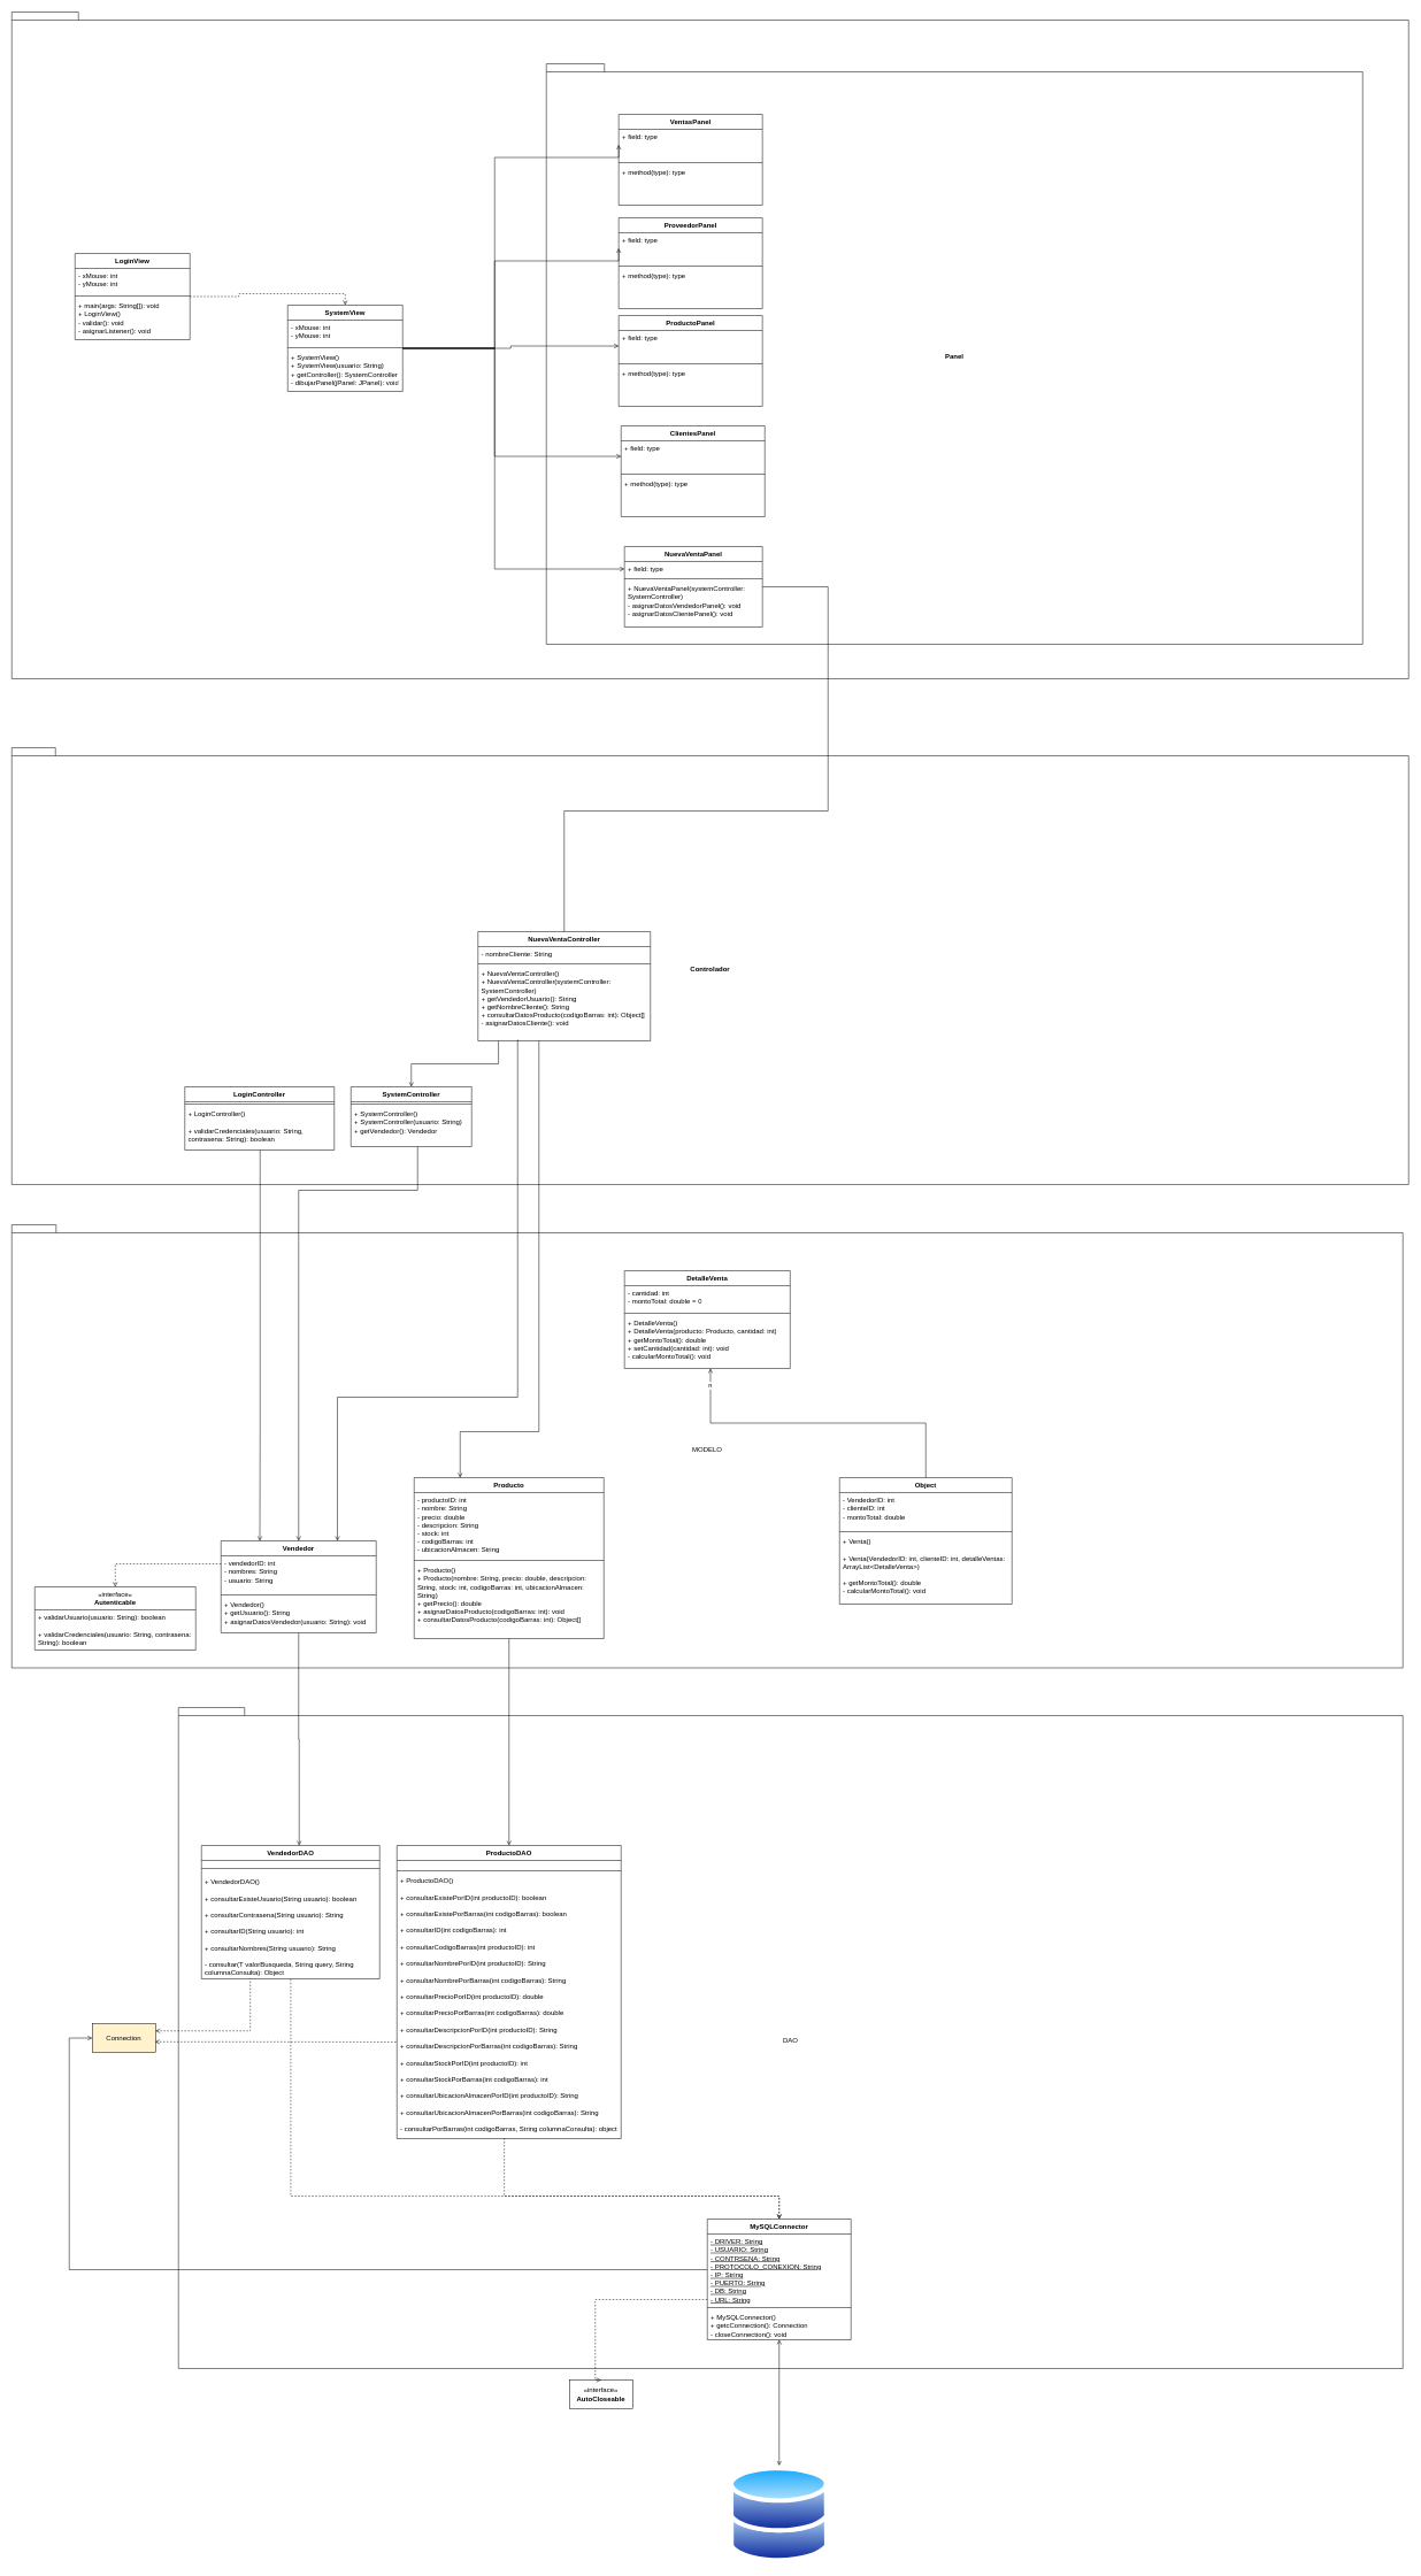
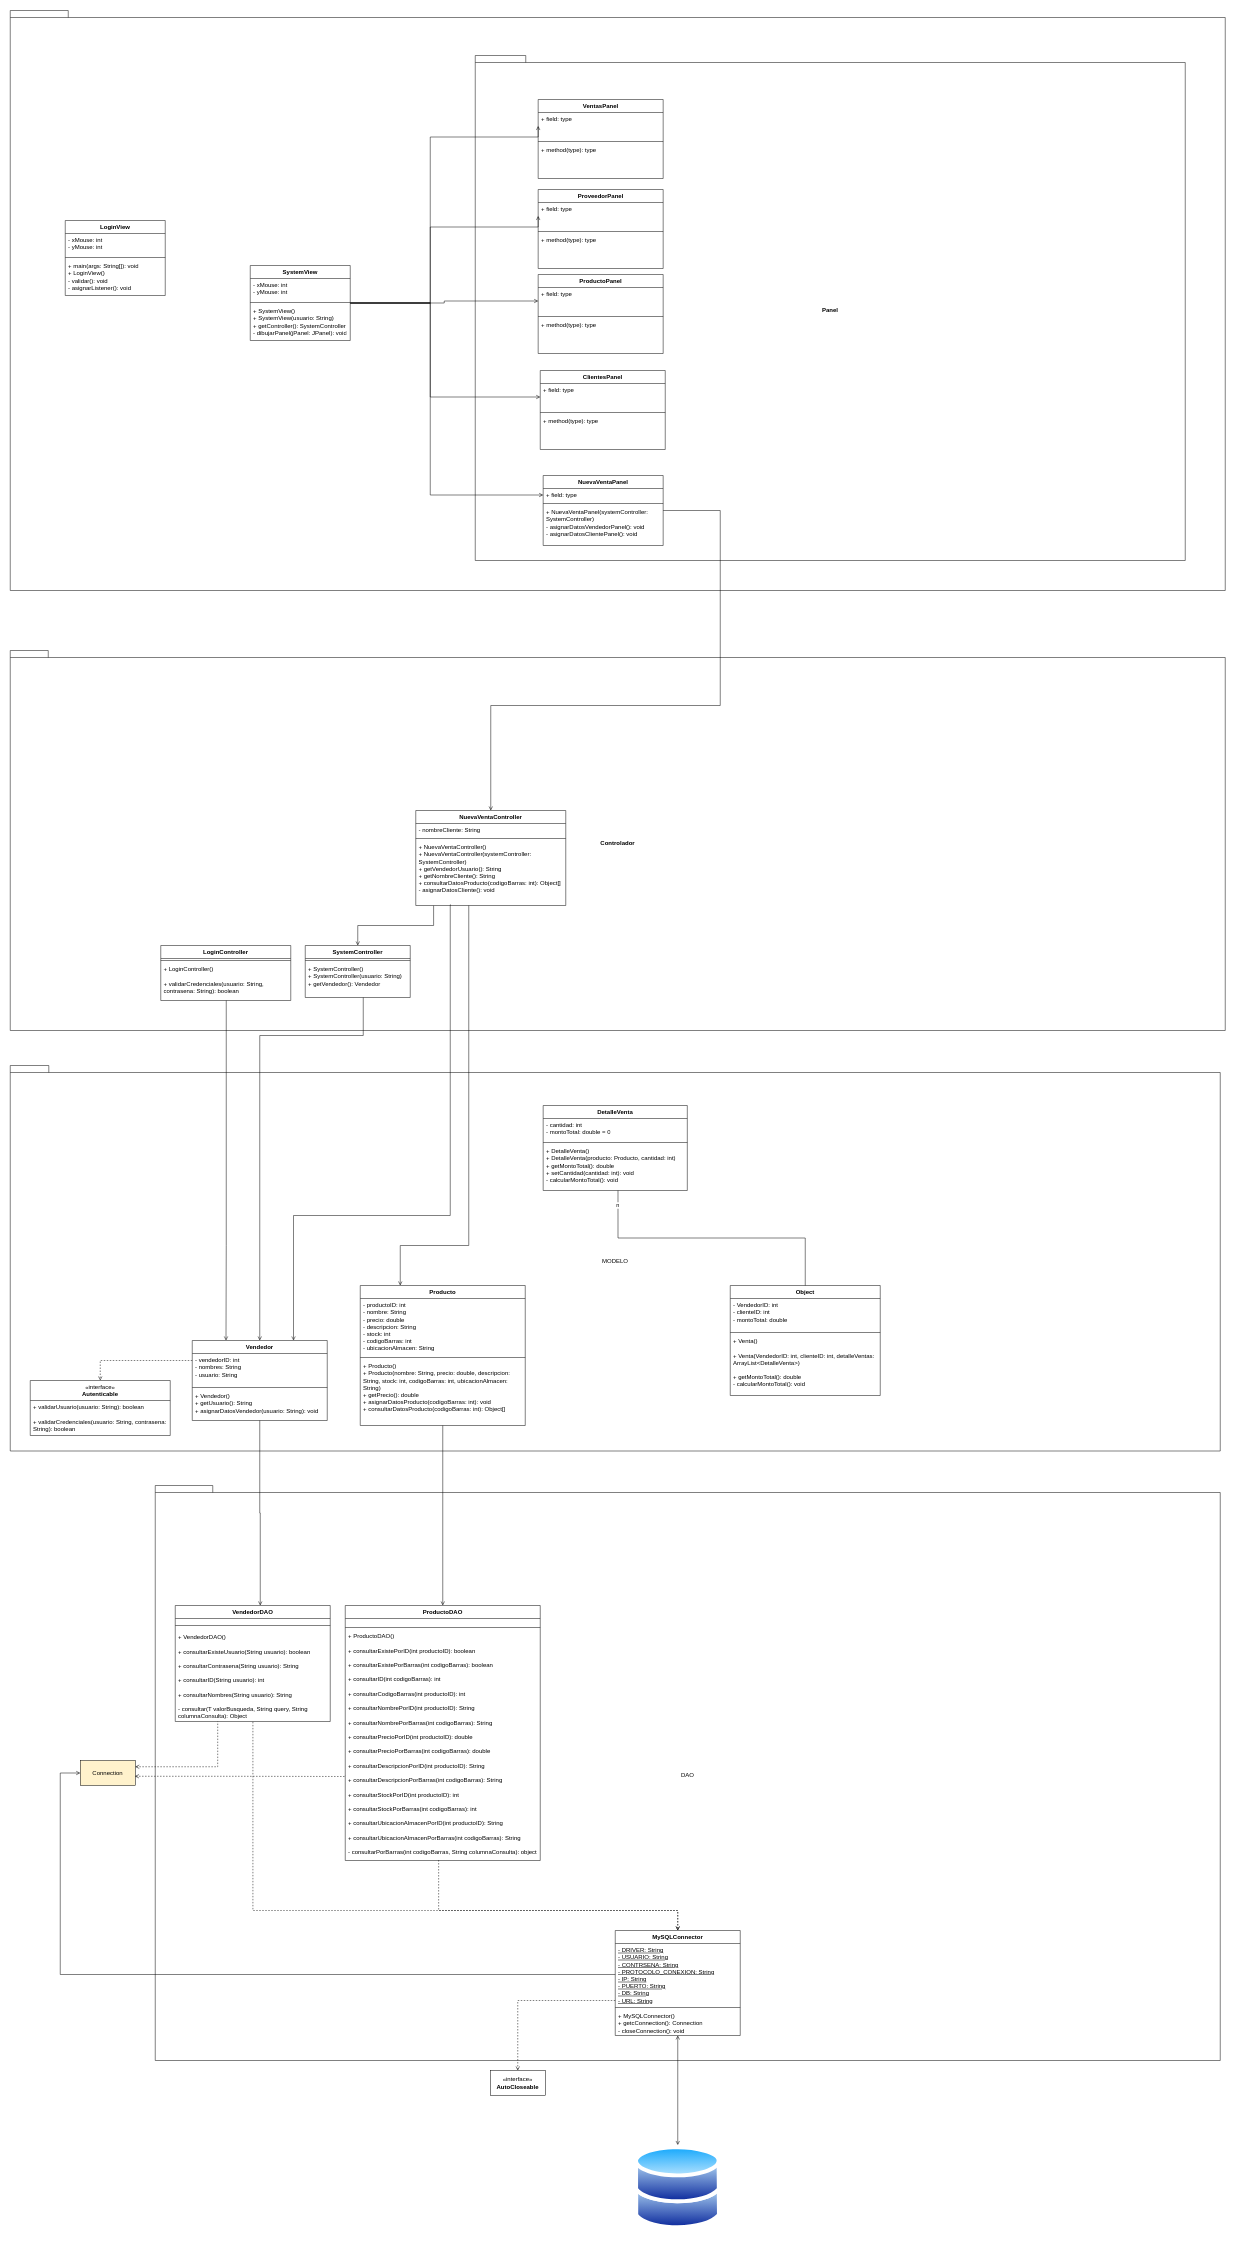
- <mxCell id="71" style="edgeStyle=orthogonalEdgeStyle;rounded=0;orthogonalLoop=1;jettySize=auto;html=1;entryX=0.5;entryY=0;entryDx=0;entryDy=0;endArrow=open;endFill=0;dashed=1;" edge="1" parent="1" source="72" target="66"><mxGeometry relative="1" as="geometry" /></mxCell>
- <mxCell id="80" style="edgeStyle=orthogonalEdgeStyle;rounded=0;orthogonalLoop=1;jettySize=auto;html=1;endArrow=none;endFill=0;" edge="1" parent="1" source="81" target="62"><mxGeometry relative="1" as="geometry"><Array as="points"><mxPoint x="1440" y="1020" /><mxPoint x="1440" y="1410" /><mxPoint x="981" y="1410" /></Array></mxGeometry></mxCell>
+ <mxCell id="80" style="edgeStyle=orthogonalEdgeStyle;rounded=0;orthogonalLoop=1;jettySize=auto;html=1;endArrow=open;endFill=0;" edge="1" parent="1" source="81" target="62"><mxGeometry relative="1" as="geometry"><Array as="points"><mxPoint x="1440" y="1020" /><mxPoint x="1440" y="1410" /><mxPoint x="981" y="1410" /></Array></mxGeometry></mxCell>
- <mxCell id="49" style="edgeStyle=orthogonalEdgeStyle;rounded=0;orthogonalLoop=1;jettySize=auto;html=1;entryX=0.519;entryY=1;entryDx=0;entryDy=0;entryPerimeter=0;endArrow=open;endFill=0;" edge="1" parent="1" source="45" target="44"><mxGeometry relative="1" as="geometry" /></mxCell>
+ <mxCell id="49" style="edgeStyle=orthogonalEdgeStyle;rounded=0;orthogonalLoop=1;jettySize=auto;html=1;entryX=0.519;entryY=1;entryDx=0;entryDy=0;entryPerimeter=0;endArrow=none;endFill=0;" edge="1" parent="1" source="45" target="44"><mxGeometry relative="1" as="geometry" /></mxCell>
- <mxCell id="12" value="«interface»&lt;br&gt;&lt;b&gt;AutoCloseable&lt;/b&gt;" style="html=1;whiteSpace=wrap;" vertex="1" parent="1"><mxGeometry x="990" y="4140" width="110" height="50" as="geometry" /></mxCell>
+ <mxCell id="12" value="«interface»&lt;br&gt;&lt;b&gt;AutoCloseable&lt;/b&gt;" style="html=1;whiteSpace=wrap;" vertex="1" parent="1"><mxGeometry x="980" y="4140" width="110" height="50" as="geometry" /></mxCell>
